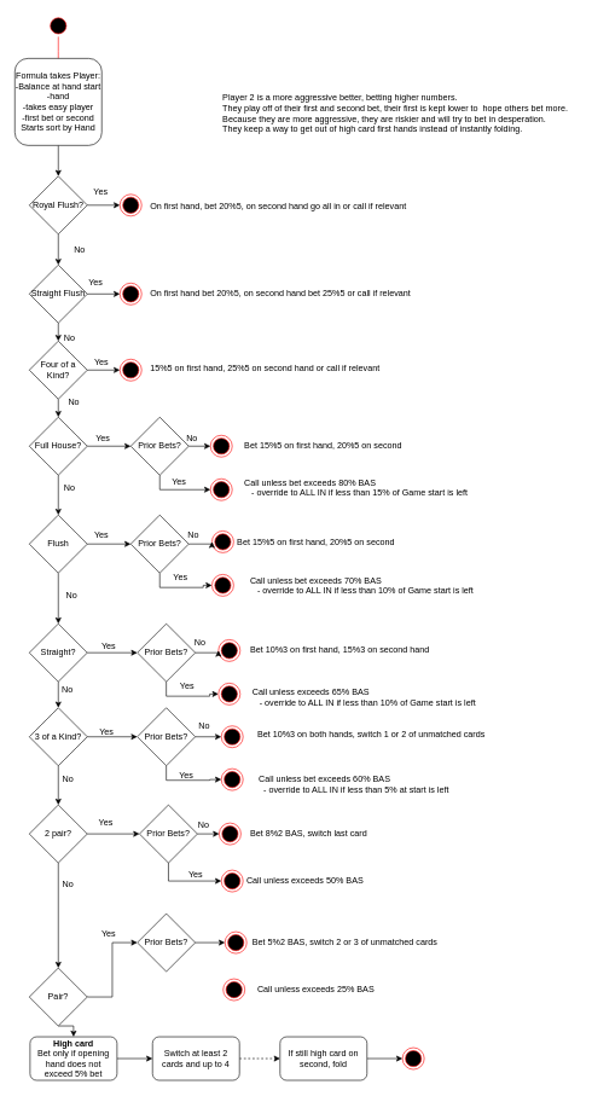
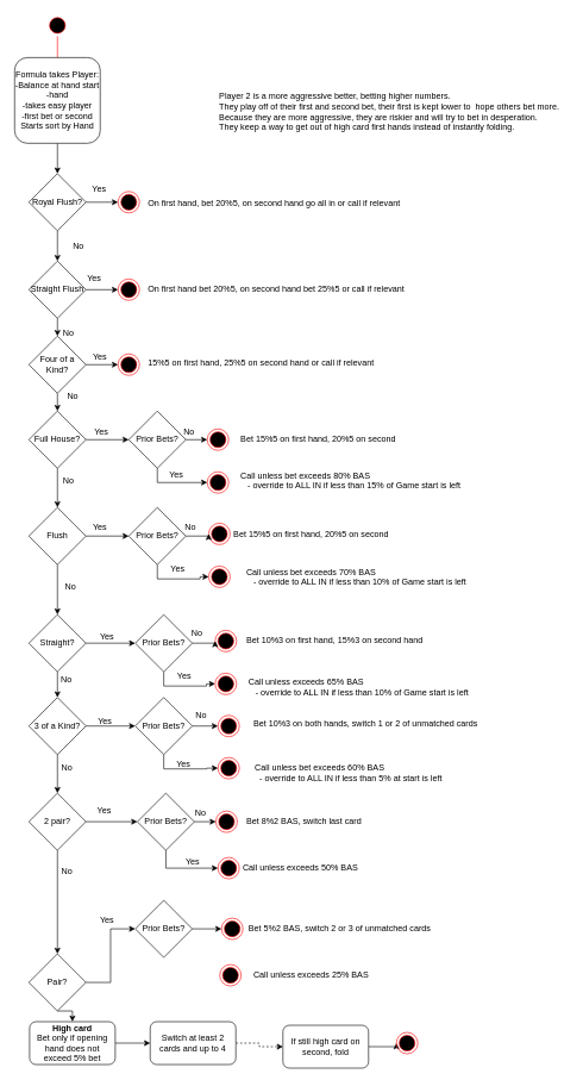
- <mxCell id="113" value="If still high card on second, fold" style="rounded=1;whiteSpace=wrap;html=1;" vertex="1" parent="1"><mxGeometry x="386" y="1430" width="120" height="60" as="geometry" /></mxCell>
+ <mxCell id="113" value="If still high card on second, fold" style="rounded=1;whiteSpace=wrap;html=1;" vertex="1" parent="1"><mxGeometry x="396" y="1435" width="120" height="60" as="geometry" /></mxCell>
